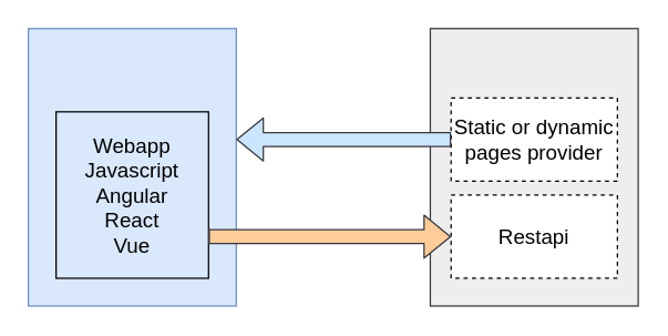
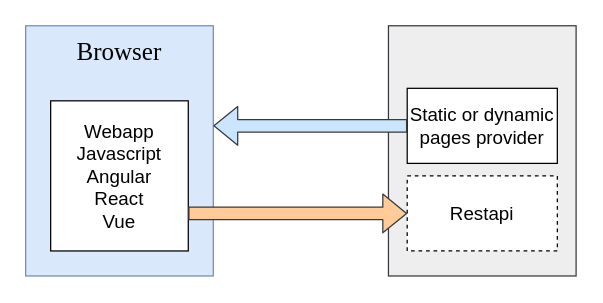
+ <mxCell id="4" value="&lt;font style=&quot;font-size: 20px&quot; face=&quot;Verdana&quot;&gt;Browser&lt;/font&gt;" style="text;html=1;strokeColor=none;fillColor=none;align=center;verticalAlign=middle;whiteSpace=wrap;rounded=0;" vertex="1" parent="1"><mxGeometry x="30" y="30" width="130" height="20" as="geometry" /></mxCell>
- <mxCell id="6" value="&lt;font style=&quot;font-size: 15px&quot;&gt;Static or dynamic pages provider&lt;/font&gt;" style="rounded=0;whiteSpace=wrap;html=1;dashed=1;" vertex="1" parent="1"><mxGeometry x="325" y="70" width="120" height="60" as="geometry" /></mxCell>
+ <mxCell id="6" value="&lt;font style=&quot;font-size: 15px&quot;&gt;Static or dynamic pages provider&lt;/font&gt;" style="rounded=0;whiteSpace=wrap;html=1;" vertex="1" parent="1"><mxGeometry x="325" y="70" width="120" height="60" as="geometry" /></mxCell>
- <mxCell id="5" value="&lt;font style=&quot;font-size: 15px&quot;&gt;Webapp&lt;br&gt;Javascript&lt;br&gt;Angular&lt;br&gt;React&lt;br&gt;Vue&lt;/font&gt;&lt;br&gt;" style="rounded=0;whiteSpace=wrap;html=1;fillColor=#dae8fc;" vertex="1" parent="1"><mxGeometry x="40" y="80" width="110" height="120" as="geometry" /></mxCell>
+ <mxCell id="5" value="&lt;font style=&quot;font-size: 15px&quot;&gt;Webapp&lt;br&gt;Javascript&lt;br&gt;Angular&lt;br&gt;React&lt;br&gt;Vue&lt;/font&gt;&lt;br&gt;" style="rounded=0;whiteSpace=wrap;html=1;" vertex="1" parent="1"><mxGeometry x="40" y="80" width="110" height="120" as="geometry" /></mxCell>
